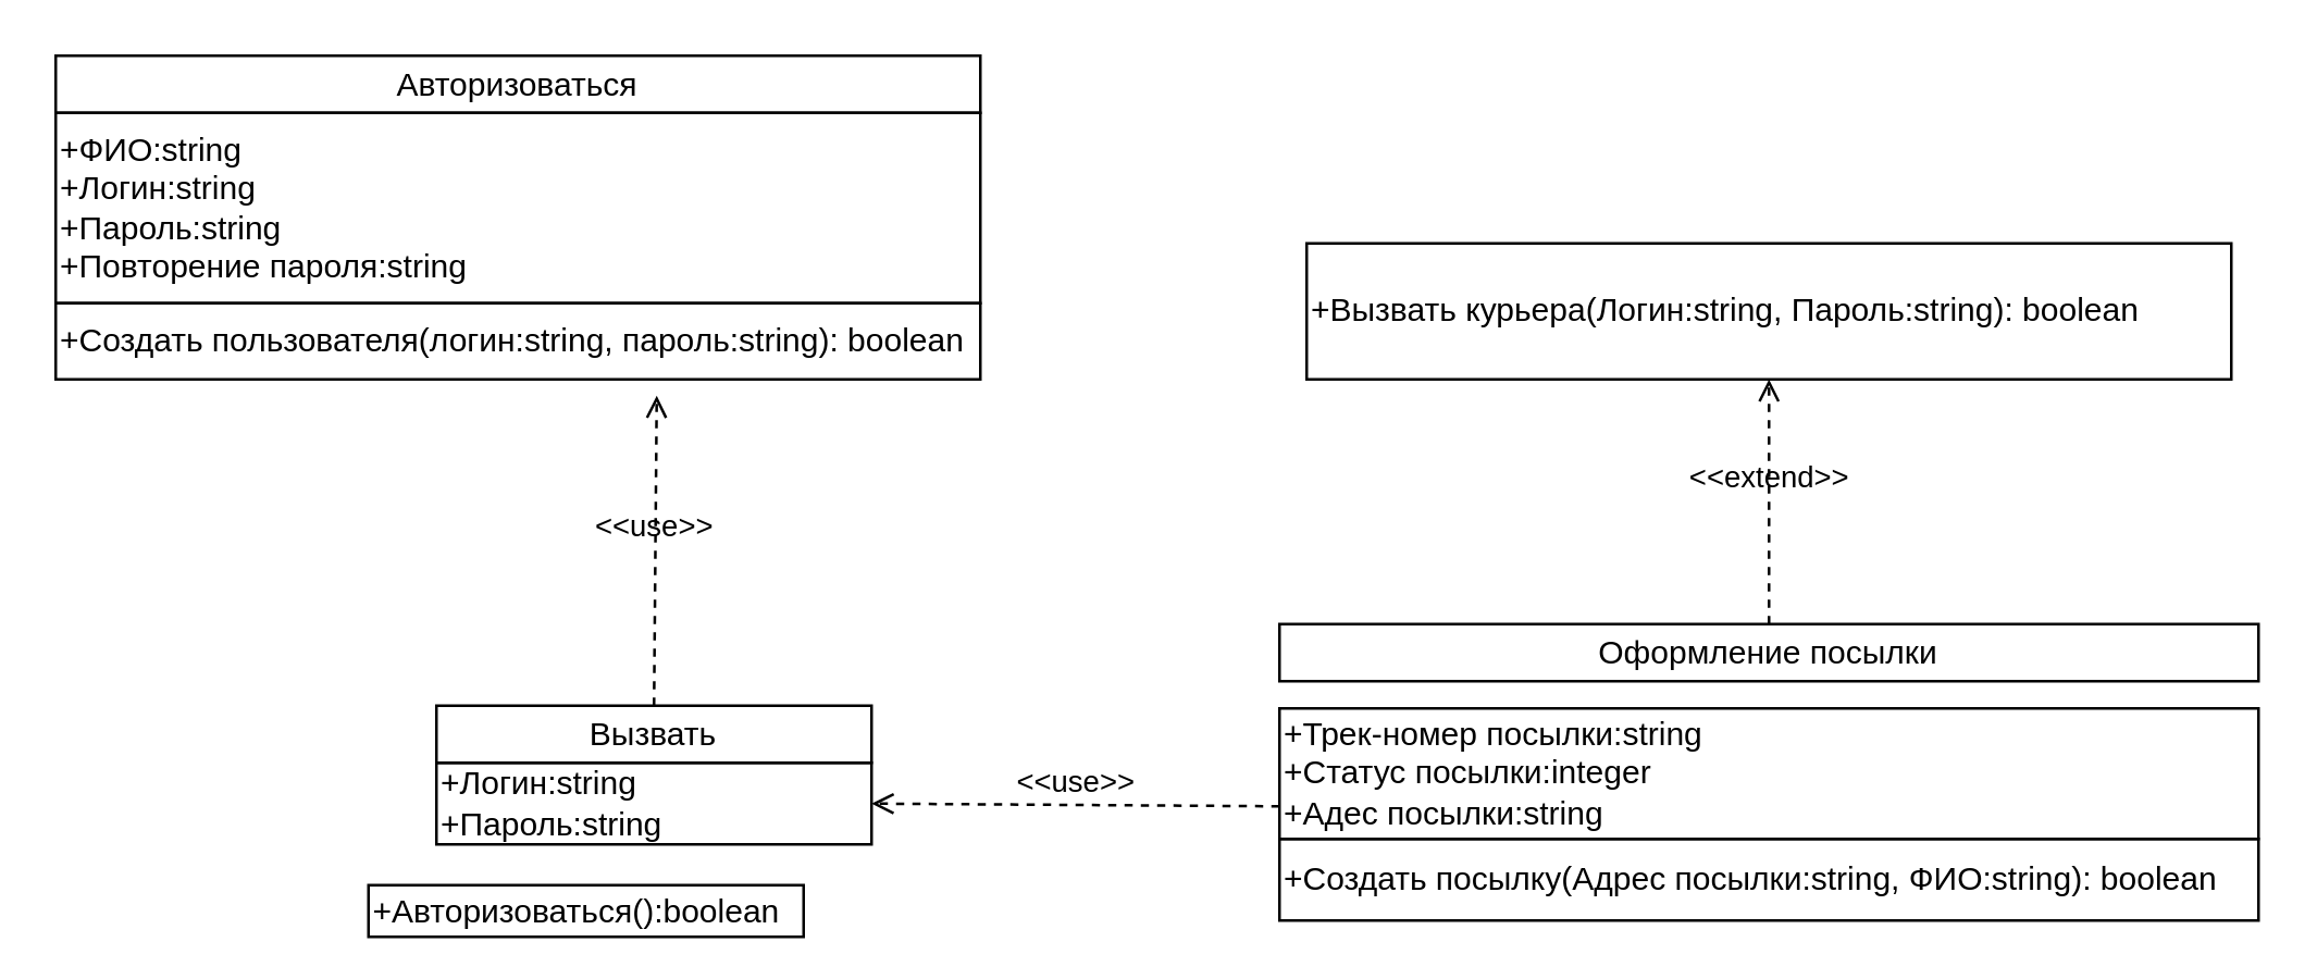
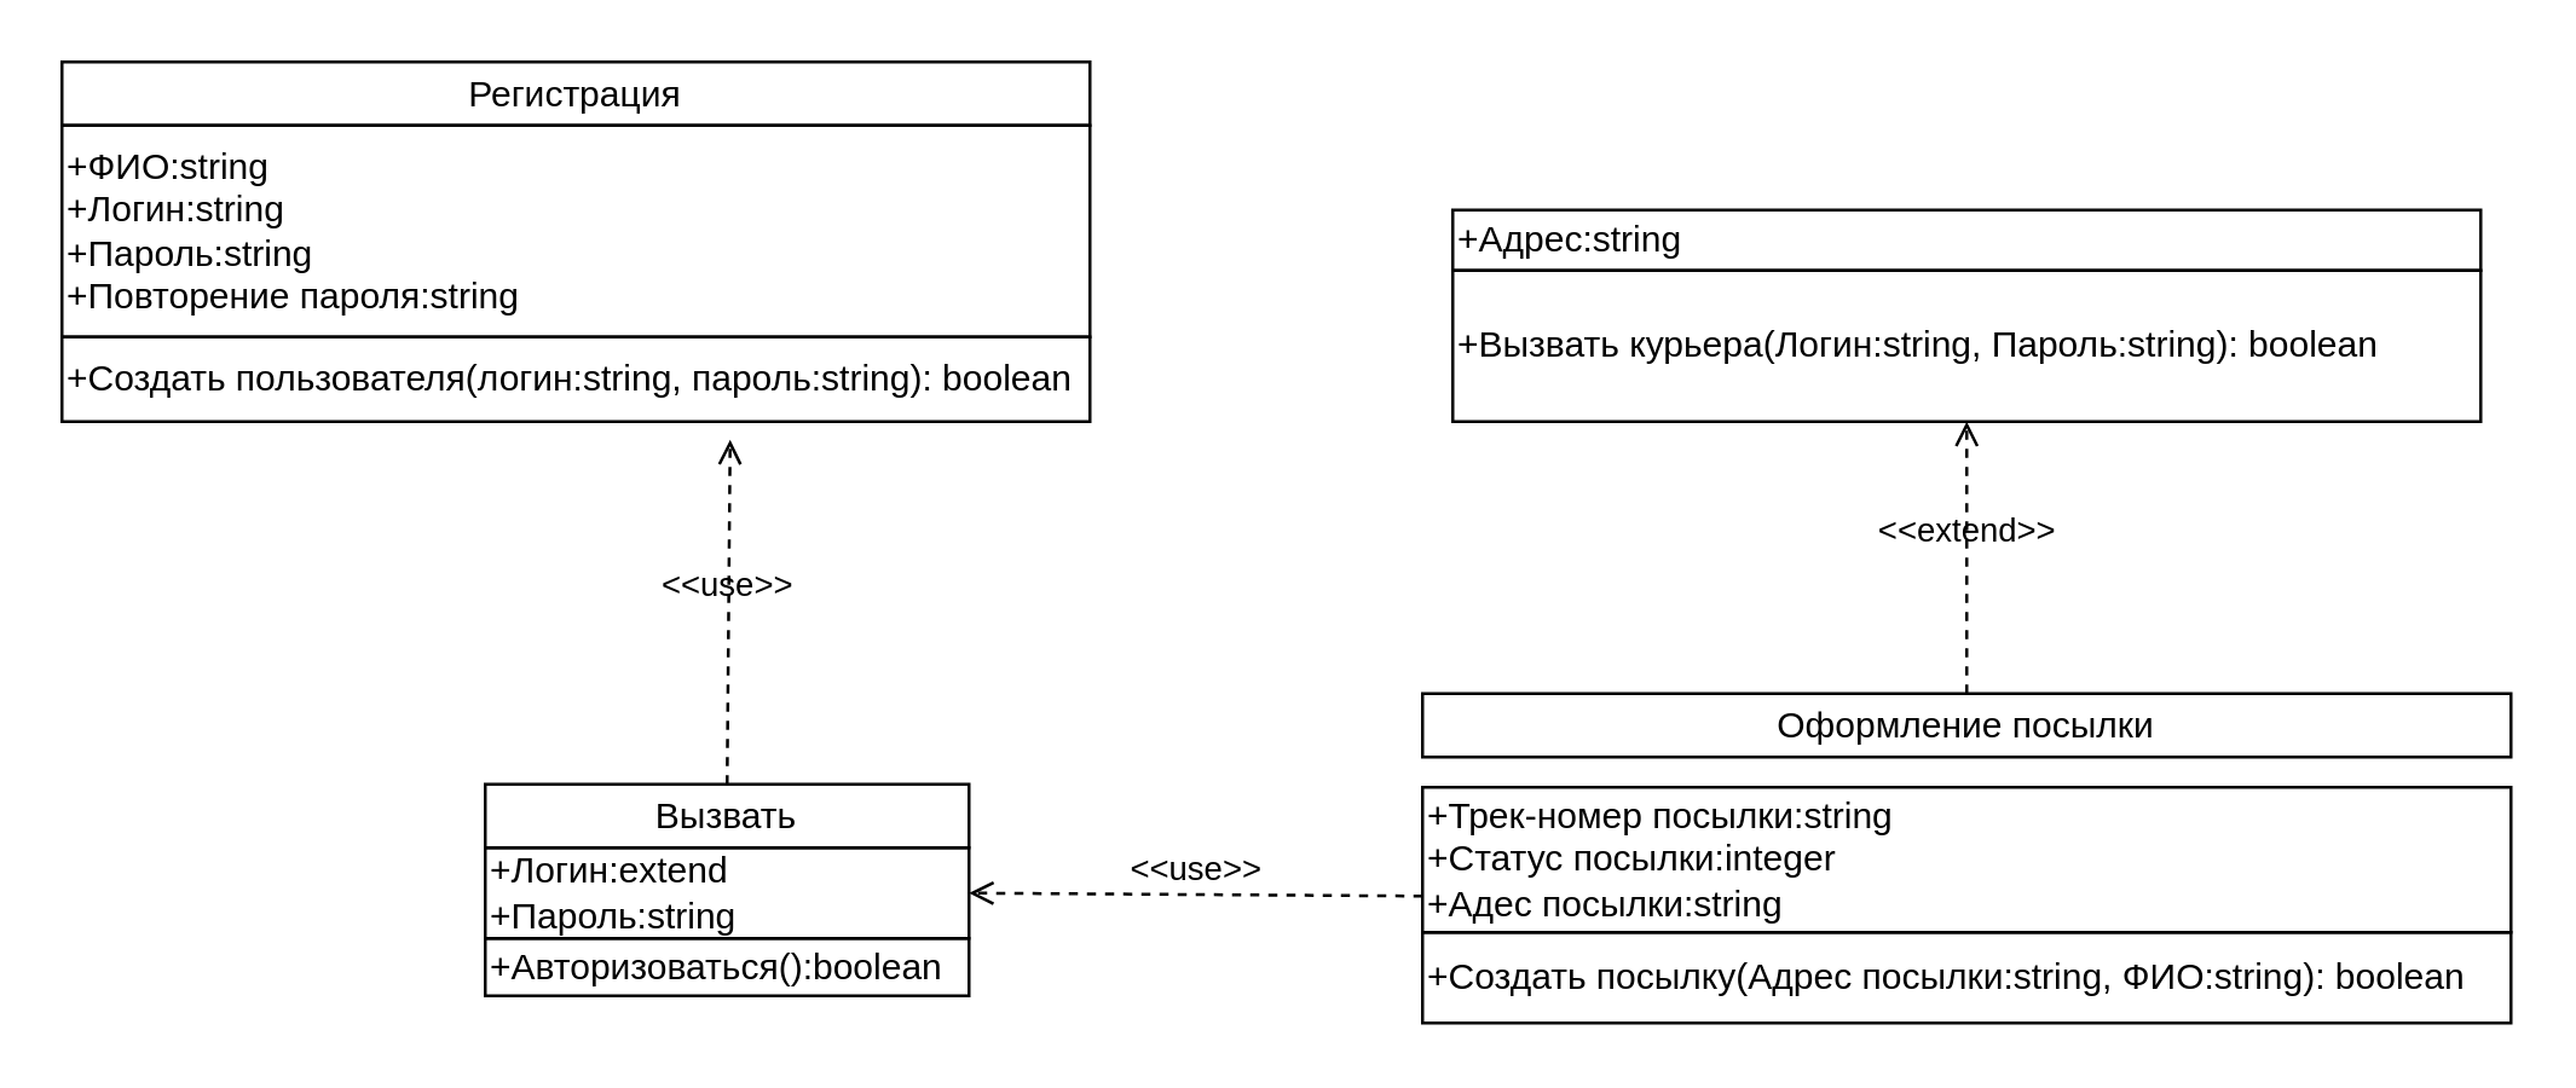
- <mxCell id="4" value="Авторизоваться" style="rounded=0;whiteSpace=wrap;html=1;" vertex="1" parent="1"><mxGeometry x="20" y="20" width="340" height="21" as="geometry" /></mxCell>
+ <mxCell id="4" value="Регистрация" style="rounded=0;whiteSpace=wrap;html=1;" vertex="1" parent="1"><mxGeometry x="20" y="20" width="340" height="21" as="geometry" /></mxCell>
+ <mxCell id="2" value="+Адрес:string" style="rounded=0;whiteSpace=wrap;html=1;fillColor=none;align=left;" parent="1" vertex="1"><mxGeometry x="480" y="69" width="340" height="20" as="geometry" /></mxCell>
- <mxCell id="11" value="+Логин:string&lt;br&gt;+Пароль:string" style="rounded=0;whiteSpace=wrap;html=1;fillColor=none;align=left;" vertex="1" parent="1"><mxGeometry x="160" y="280" width="160" height="30" as="geometry" /></mxCell>
+ <mxCell id="11" value="+Логин:extend&lt;br&gt;+Пароль:string" style="rounded=0;whiteSpace=wrap;html=1;fillColor=none;align=left;" vertex="1" parent="1"><mxGeometry x="160" y="280" width="160" height="30" as="geometry" /></mxCell>
- <mxCell id="12" value="+Авторизоваться():boolean" style="rounded=0;whiteSpace=wrap;html=1;fillColor=none;align=left;" vertex="1" parent="1"><mxGeometry x="135" y="325" width="160" height="19" as="geometry" /></mxCell>
+ <mxCell id="12" value="+Авторизоваться():boolean" style="rounded=0;whiteSpace=wrap;html=1;fillColor=none;align=left;" vertex="1" parent="1"><mxGeometry x="160" y="310" width="160" height="19" as="geometry" /></mxCell>
